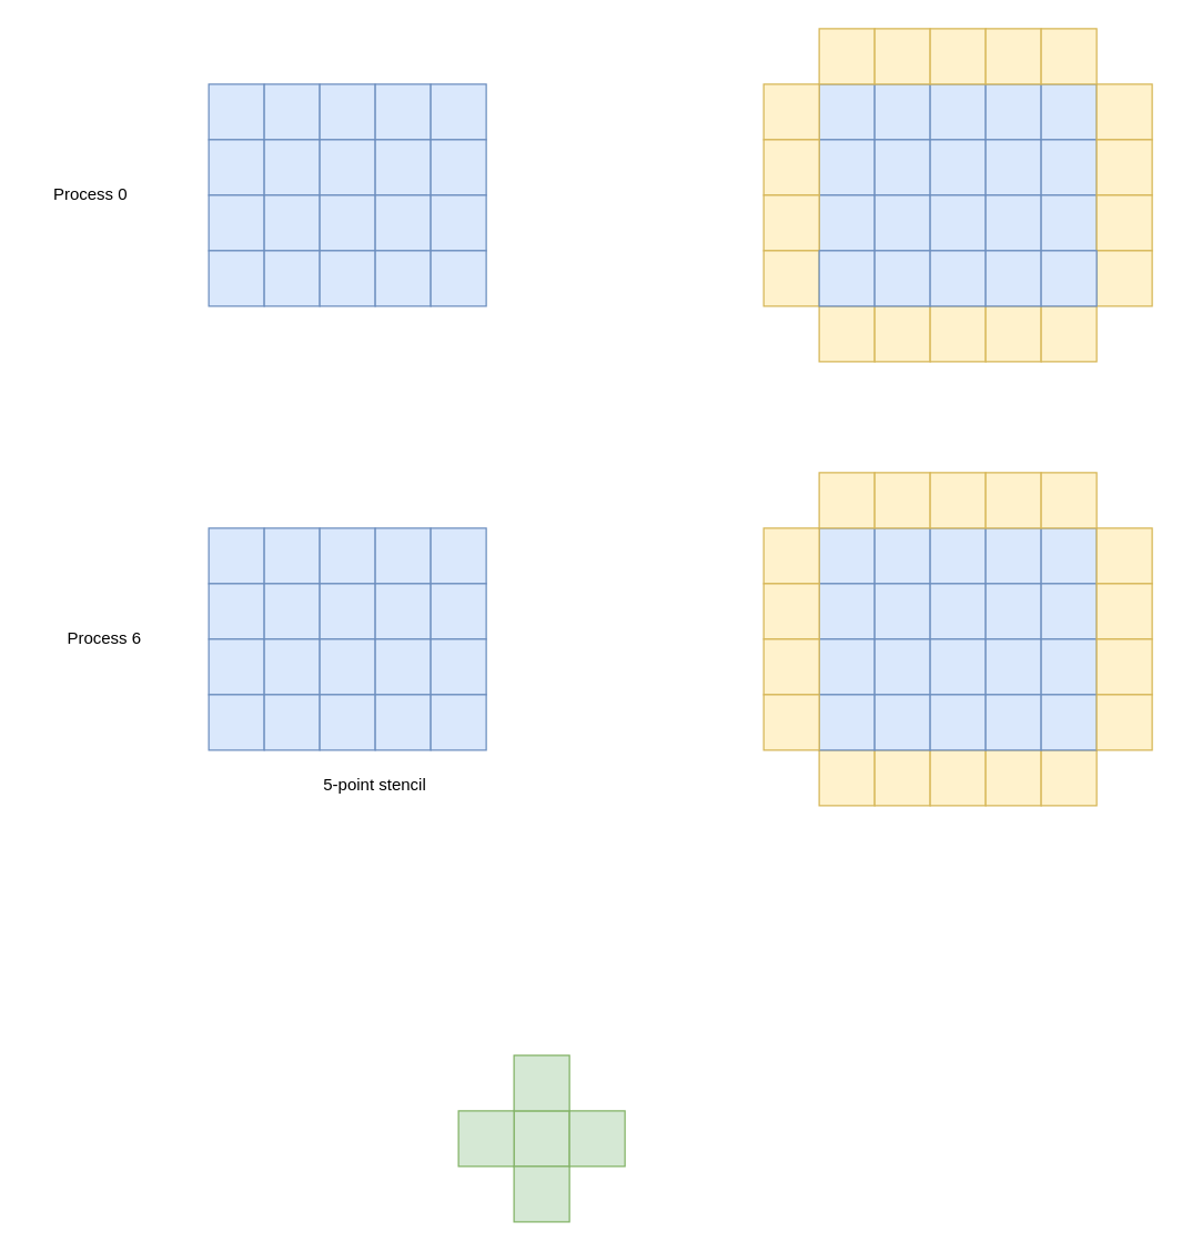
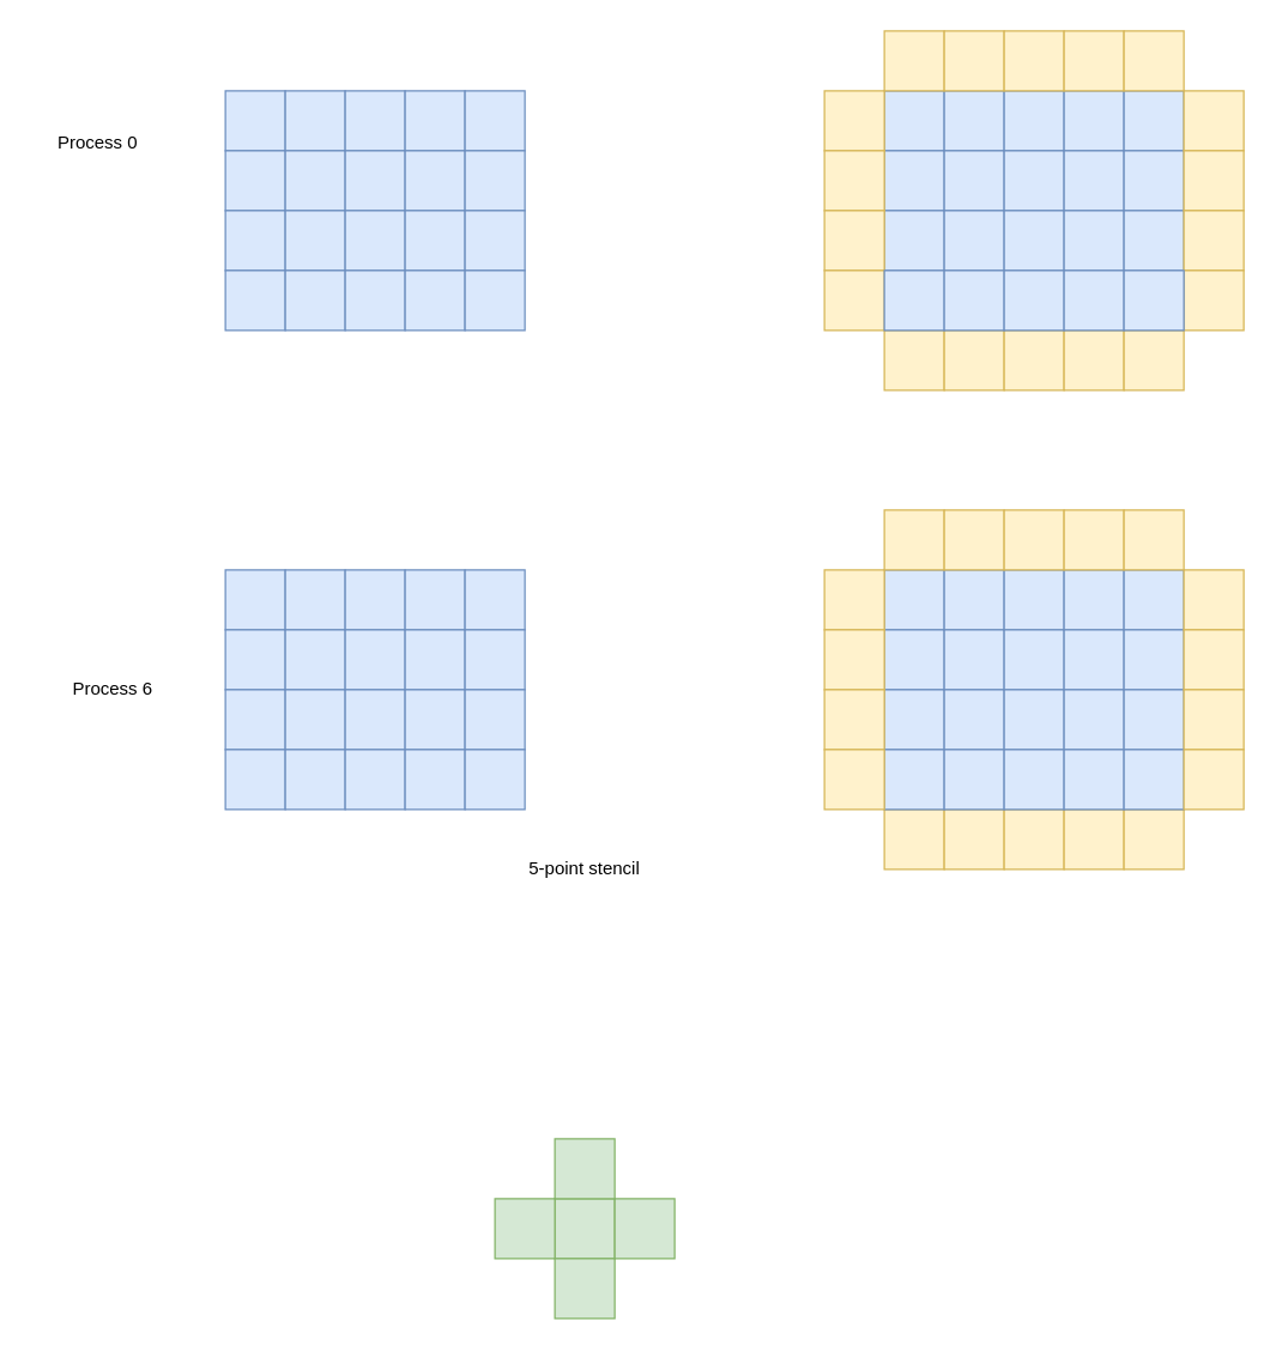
- <mxCell id="17" value="Process 0" style="text;html=1;strokeColor=none;fillColor=none;align=center;verticalAlign=middle;whiteSpace=wrap;rounded=0;" parent="1" vertex="1"><mxGeometry x="20" y="130" width="90" height="20" as="geometry" /></mxCell>
+ <mxCell id="17" value="Process 0" style="text;html=1;strokeColor=none;fillColor=none;align=center;verticalAlign=middle;whiteSpace=wrap;rounded=0;" parent="1" vertex="1"><mxGeometry x="20" y="85" width="90" height="20" as="geometry" /></mxCell>
- <mxCell id="39" value="5-point stencil" style="text;html=1;strokeColor=none;fillColor=none;align=center;verticalAlign=middle;whiteSpace=wrap;rounded=0;" parent="1" vertex="1"><mxGeometry x="210" y="555" width="120" height="20" as="geometry" /></mxCell>
+ <mxCell id="39" value="5-point stencil" style="text;html=1;strokeColor=none;fillColor=none;align=center;verticalAlign=middle;whiteSpace=wrap;rounded=0;" parent="1" vertex="1"><mxGeometry x="330" y="570" width="120" height="20" as="geometry" /></mxCell>
